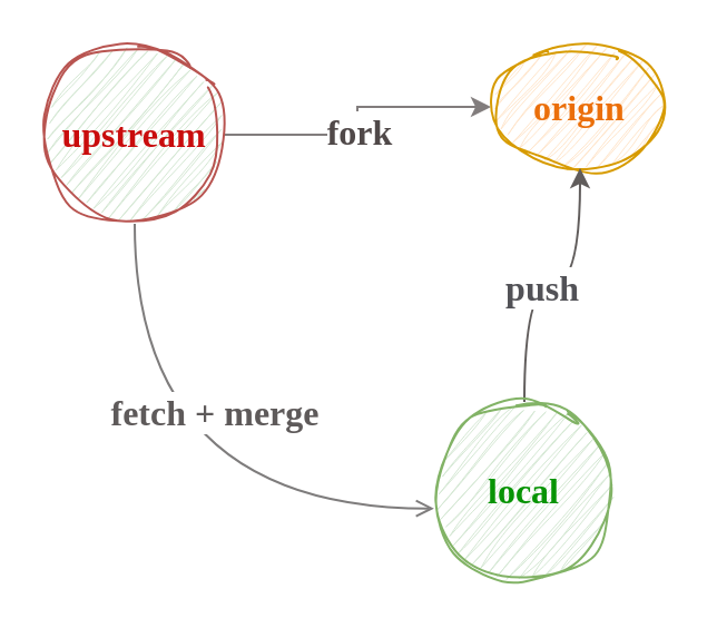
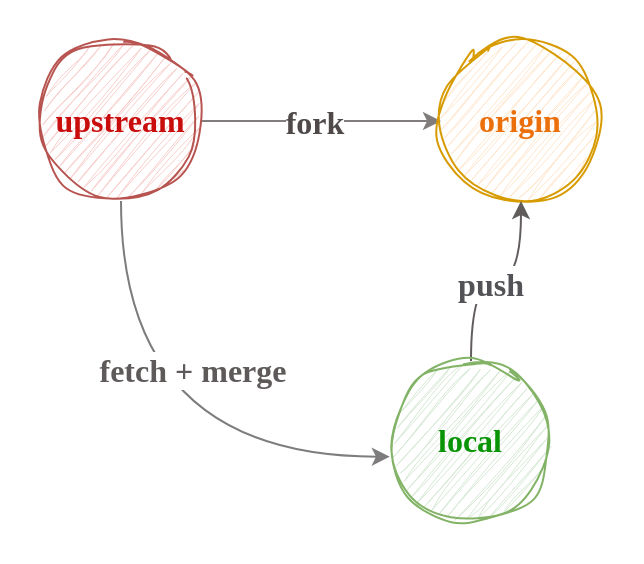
- <mxCell id="5" value="origin" style="ellipse;whiteSpace=wrap;html=1;aspect=fixed;strokeColor=#d79b00;fillColor=#ffe6cc;sketch=1;curveFitting=1;jiggle=2;shadow=0;fontStyle=1;fontSize=16;fontFamily=Times New Roman;fontColor=#eb6f0a;" parent="1" vertex="1"><mxGeometry x="220" y="20" width="80" height="55" as="geometry" /></mxCell>
+ <mxCell id="5" value="origin" style="ellipse;whiteSpace=wrap;html=1;aspect=fixed;strokeColor=#d79b00;fillColor=#ffe6cc;sketch=1;curveFitting=1;jiggle=2;shadow=0;fontStyle=1;fontSize=16;fontFamily=Times New Roman;fontColor=#eb6f0a;" parent="1" vertex="1"><mxGeometry x="220" y="20" width="80" height="80" as="geometry" /></mxCell>
- <mxCell id="4" value="upstream" style="ellipse;whiteSpace=wrap;html=1;aspect=fixed;sketch=1;curveFitting=1;jiggle=2;labelBackgroundColor=none;fillColor=#d5e8d4;strokeColor=#b85450;fontFamily=Times New Roman;fontColor=#c90d0d;textShadow=0;fontStyle=1;labelBorderColor=none;fontSize=16;" parent="1" vertex="1"><mxGeometry x="20" y="20" width="80" height="80" as="geometry" /></mxCell>
+ <mxCell id="4" value="upstream" style="ellipse;whiteSpace=wrap;html=1;aspect=fixed;sketch=1;curveFitting=1;jiggle=2;labelBackgroundColor=none;fillColor=#f8cecc;strokeColor=#b85450;fontFamily=Times New Roman;fontColor=#c90d0d;textShadow=0;fontStyle=1;labelBorderColor=none;fontSize=16;" parent="1" vertex="1"><mxGeometry x="20" y="20" width="80" height="80" as="geometry" /></mxCell>
- <mxCell id="9" style="edgeStyle=orthogonalEdgeStyle;rounded=0;orthogonalLoop=1;jettySize=auto;html=1;entryX=-0.007;entryY=0.598;entryDx=0;entryDy=0;entryPerimeter=0;strokeColor=#7e7c7c;fontColor=#393C56;fillColor=#F2CC8F;curved=1;endArrow=open;" parent="1" source="4" target="8" edge="1"><mxGeometry relative="1" as="geometry"><Array as="points"><mxPoint x="60" y="228" /></Array></mxGeometry></mxCell>
+ <mxCell id="9" style="edgeStyle=orthogonalEdgeStyle;rounded=0;orthogonalLoop=1;jettySize=auto;html=1;entryX=-0.007;entryY=0.598;entryDx=0;entryDy=0;entryPerimeter=0;strokeColor=#7e7c7c;fontColor=#393C56;fillColor=#F2CC8F;curved=1;" parent="1" source="4" target="8" edge="1"><mxGeometry relative="1" as="geometry"><Array as="points"><mxPoint x="60" y="228" /></Array></mxGeometry></mxCell>
